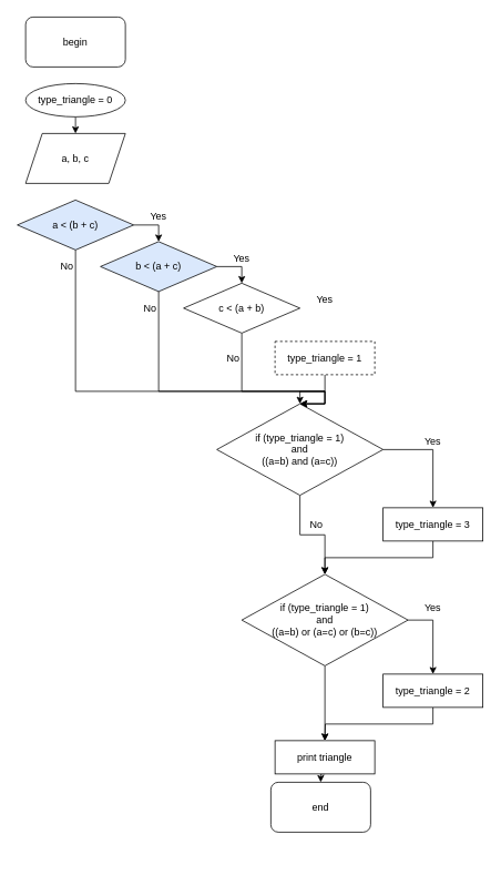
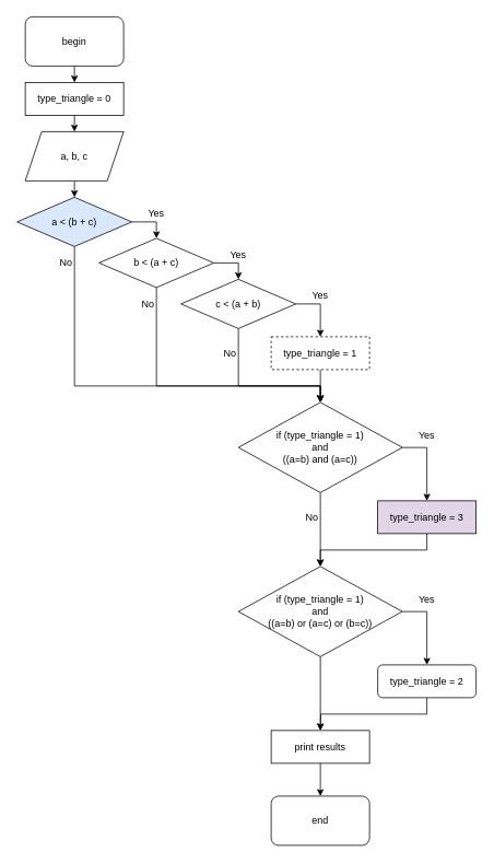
+ <mxCell id="2" style="edgeStyle=orthogonalEdgeStyle;rounded=0;orthogonalLoop=1;jettySize=auto;html=1;exitX=0.5;exitY=1;exitDx=0;exitDy=0;entryX=0.5;entryY=0;entryDx=0;entryDy=0;" edge="1" parent="1" source="3" target="7"><mxGeometry relative="1" as="geometry" /></mxCell>
- <mxCell id="7" value="type_triangle = 0" style="ellipse;whiteSpace=wrap;html=1;" vertex="1" parent="1"><mxGeometry x="30" y="100" width="120" height="40" as="geometry" /></mxCell>
+ <mxCell id="7" value="type_triangle = 0" style="rounded=0;whiteSpace=wrap;html=1;" vertex="1" parent="1"><mxGeometry x="30" y="100" width="120" height="40" as="geometry" /></mxCell>
+ <mxCell id="4" style="edgeStyle=orthogonalEdgeStyle;rounded=0;orthogonalLoop=1;jettySize=auto;html=1;exitX=0.5;exitY=1;exitDx=0;exitDy=0;entryX=0.5;entryY=0;entryDx=0;entryDy=0;" edge="1" parent="1" source="5" target="10"><mxGeometry relative="1" as="geometry" /></mxCell>
- <mxCell id="13" value="b &amp;lt; (a + c)" style="rhombus;whiteSpace=wrap;html=1;fillColor=#dae8fc;" vertex="1" parent="1"><mxGeometry x="120" y="290" width="140" height="60" as="geometry" /></mxCell>
+ <mxCell id="13" value="b &amp;lt; (a + c)" style="rhombus;whiteSpace=wrap;html=1;" vertex="1" parent="1"><mxGeometry x="120" y="290" width="140" height="60" as="geometry" /></mxCell>
+ <mxCell id="14" style="edgeStyle=orthogonalEdgeStyle;rounded=0;orthogonalLoop=1;jettySize=auto;html=1;exitX=1;exitY=0.5;exitDx=0;exitDy=0;" edge="1" parent="1" source="16" target="18"><mxGeometry relative="1" as="geometry" /></mxCell>
- <mxCell id="21" value="if (type_triangle = 1)&lt;br&gt;and&lt;br&gt;((a=b) and (a=c))" style="rhombus;whiteSpace=wrap;html=1;" vertex="1" parent="1"><mxGeometry x="260" y="485" width="200" height="110" as="geometry" /></mxCell>
+ <mxCell id="21" value="if (type_triangle = 1)&lt;br&gt;and&lt;br&gt;((a=b) and (a=c))" style="rhombus;whiteSpace=wrap;html=1;" vertex="1" parent="1"><mxGeometry x="290" y="490" width="200" height="110" as="geometry" /></mxCell>
- <mxCell id="23" value="type_triangle = 3" style="rounded=0;whiteSpace=wrap;html=1;" vertex="1" parent="1"><mxGeometry x="460" y="610" width="120" height="40" as="geometry" /></mxCell>
+ <mxCell id="23" value="type_triangle = 3" style="rounded=0;whiteSpace=wrap;html=1;fillColor=#e1d5e7;" vertex="1" parent="1"><mxGeometry x="460" y="610" width="120" height="40" as="geometry" /></mxCell>
- <mxCell id="36" value="type_triangle = 2" style="rounded=0;whiteSpace=wrap;html=1;" vertex="1" parent="1"><mxGeometry x="460" y="810" width="120" height="40" as="geometry" /></mxCell>
+ <mxCell id="36" value="type_triangle = 2" style="whiteSpace=wrap;html=1;rounded=1;" vertex="1" parent="1"><mxGeometry x="460" y="810" width="120" height="40" as="geometry" /></mxCell>
- <mxCell id="39" value="print triangle" style="rounded=0;whiteSpace=wrap;html=1;" vertex="1" parent="1"><mxGeometry x="330" y="890" width="120" height="40" as="geometry" /></mxCell>
+ <mxCell id="39" value="print results" style="rounded=0;whiteSpace=wrap;html=1;" vertex="1" parent="1"><mxGeometry x="330" y="890" width="120" height="40" as="geometry" /></mxCell>
- <mxCell id="41" value="end" style="rounded=1;whiteSpace=wrap;html=1;" vertex="1" parent="1"><mxGeometry x="325" y="940" width="120" height="60" as="geometry" /></mxCell>
+ <mxCell id="41" value="end" style="rounded=1;whiteSpace=wrap;html=1;" vertex="1" parent="1"><mxGeometry x="330" y="970" width="120" height="60" as="geometry" /></mxCell>
